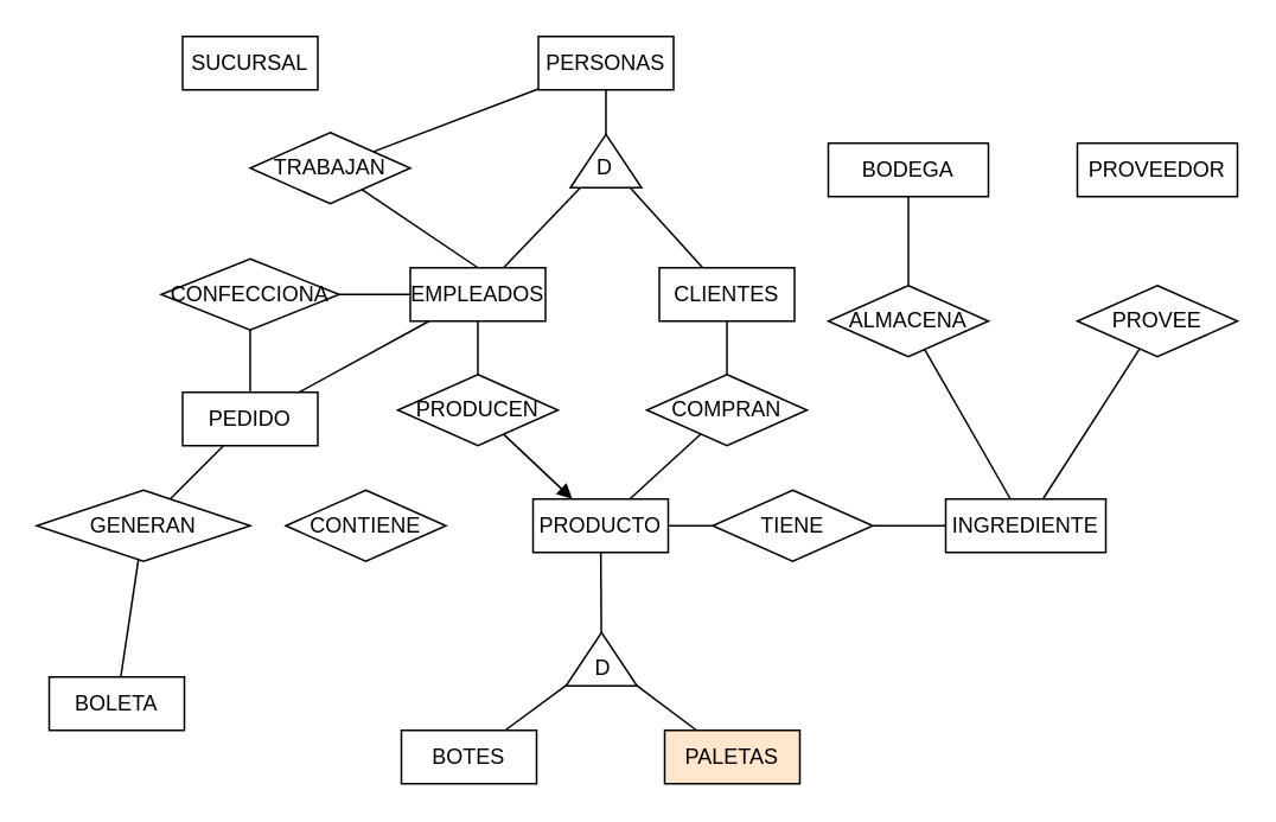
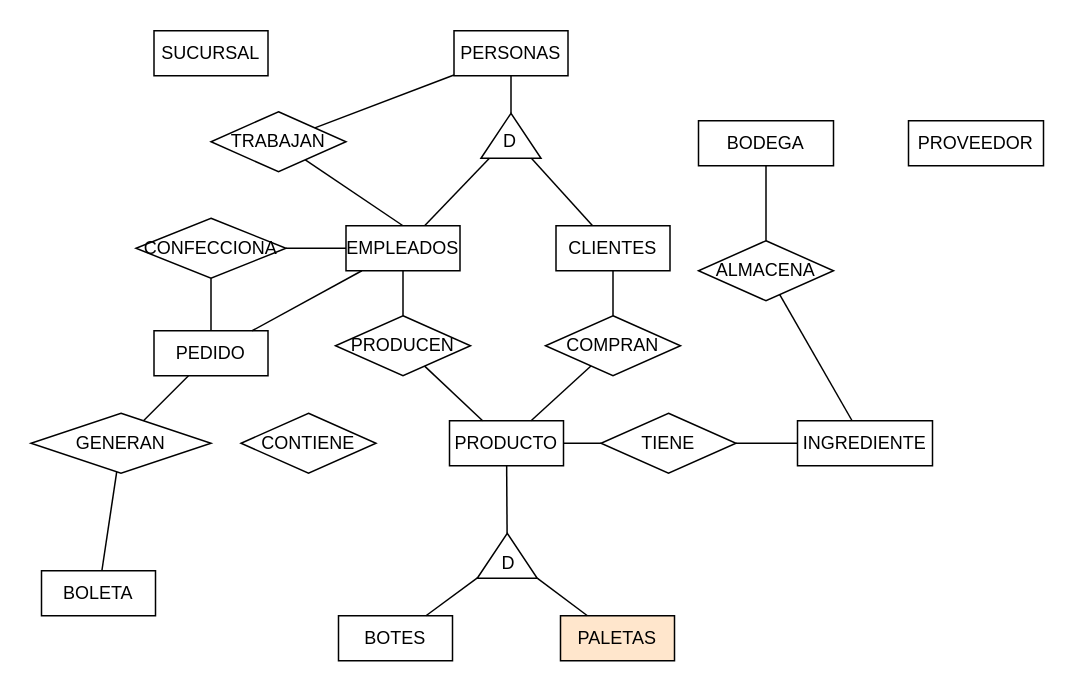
- <mxCell id="24" value="PROVEE" style="shape=rhombus;perimeter=rhombusPerimeter;whiteSpace=wrap;html=1;align=center;" vertex="1" parent="1"><mxGeometry x="605" y="160" width="90" height="40" as="geometry" /></mxCell>
- <mxCell id="44" value="" style="endArrow=none;html=1;rounded=0;" edge="1" parent="1" source="29" target="24"><mxGeometry relative="1" as="geometry"><mxPoint x="300" y="150" as="sourcePoint" /><mxPoint x="460" y="150" as="targetPoint" /></mxGeometry></mxCell>
- <mxCell id="40" value="" style="endArrow=block;html=1;rounded=0;" edge="1" parent="1" source="14" target="17"><mxGeometry relative="1" as="geometry"><mxPoint x="300" y="150" as="sourcePoint" /><mxPoint x="460" y="150" as="targetPoint" /></mxGeometry></mxCell>
+ <mxCell id="40" value="" style="endArrow=none;html=1;rounded=0;" edge="1" parent="1" source="14" target="17"><mxGeometry relative="1" as="geometry"><mxPoint x="300" y="150" as="sourcePoint" /><mxPoint x="460" y="150" as="targetPoint" /></mxGeometry></mxCell>
